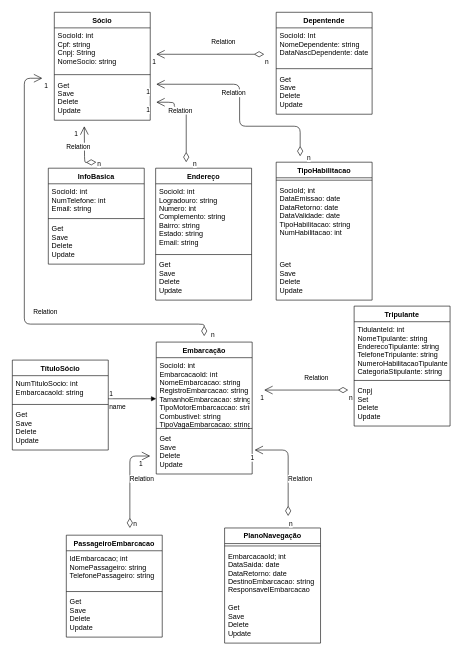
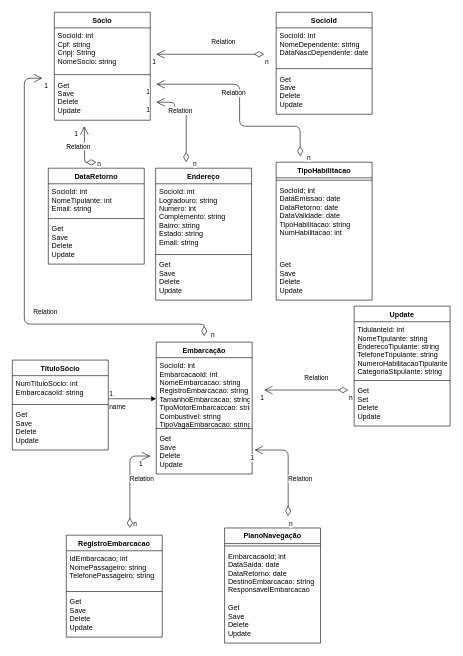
- <mxCell id="10" value="Depentende" style="swimlane;fontStyle=1;align=center;verticalAlign=top;childLayout=stackLayout;horizontal=1;startSize=26;horizontalStack=0;resizeParent=1;resizeParentMax=0;resizeLast=0;collapsible=1;marginBottom=0;" parent="1" vertex="1"><mxGeometry x="460" y="20" width="160" height="170" as="geometry" /></mxCell>
+ <mxCell id="10" value="SocioId" style="swimlane;fontStyle=1;align=center;verticalAlign=top;childLayout=stackLayout;horizontal=1;startSize=26;horizontalStack=0;resizeParent=1;resizeParentMax=0;resizeLast=0;collapsible=1;marginBottom=0;" parent="1" vertex="1"><mxGeometry x="460" y="20" width="160" height="170" as="geometry" /></mxCell>
- <mxCell id="39" value="InfoBasica" style="swimlane;fontStyle=1;align=center;verticalAlign=top;childLayout=stackLayout;horizontal=1;startSize=26;horizontalStack=0;resizeParent=1;resizeParentMax=0;resizeLast=0;collapsible=1;marginBottom=0;" parent="1" vertex="1"><mxGeometry x="80" y="280" width="160" height="160" as="geometry" /></mxCell>
+ <mxCell id="39" value="DataRetorno" style="swimlane;fontStyle=1;align=center;verticalAlign=top;childLayout=stackLayout;horizontal=1;startSize=26;horizontalStack=0;resizeParent=1;resizeParentMax=0;resizeLast=0;collapsible=1;marginBottom=0;" parent="1" vertex="1"><mxGeometry x="80" y="280" width="160" height="160" as="geometry" /></mxCell>
- <mxCell id="40" value="SocioId: int&#10;NumTelefone: int&#10;Email: string" style="text;strokeColor=none;fillColor=none;align=left;verticalAlign=top;spacingLeft=4;spacingRight=4;overflow=hidden;rotatable=0;points=[[0,0.5],[1,0.5]];portConstraint=eastwest;" parent="39" vertex="1"><mxGeometry y="26" width="160" height="54" as="geometry" /></mxCell>
+ <mxCell id="40" value="SocioId: int&#10;NomeTipulante: int&#10;Email: string" style="text;strokeColor=none;fillColor=none;align=left;verticalAlign=top;spacingLeft=4;spacingRight=4;overflow=hidden;rotatable=0;points=[[0,0.5],[1,0.5]];portConstraint=eastwest;" parent="39" vertex="1"><mxGeometry y="26" width="160" height="54" as="geometry" /></mxCell>
- <mxCell id="6" value="Tripulante" style="swimlane;fontStyle=1;align=center;verticalAlign=top;childLayout=stackLayout;horizontal=1;startSize=26;horizontalStack=0;resizeParent=1;resizeParentMax=0;resizeLast=0;collapsible=1;marginBottom=0;" parent="1" vertex="1"><mxGeometry x="590" y="510" width="160" height="200" as="geometry" /></mxCell>
+ <mxCell id="6" value="Update" style="swimlane;fontStyle=1;align=center;verticalAlign=top;childLayout=stackLayout;horizontal=1;startSize=26;horizontalStack=0;resizeParent=1;resizeParentMax=0;resizeLast=0;collapsible=1;marginBottom=0;" parent="1" vertex="1"><mxGeometry x="590" y="510" width="160" height="200" as="geometry" /></mxCell>
- <mxCell id="9" value="Cnpj&#10;Set&#10;Delete&#10;Update&#10;" style="text;strokeColor=none;fillColor=none;align=left;verticalAlign=top;spacingLeft=4;spacingRight=4;overflow=hidden;rotatable=0;points=[[0,0.5],[1,0.5]];portConstraint=eastwest;" parent="6" vertex="1"><mxGeometry y="128" width="160" height="72" as="geometry" /></mxCell>
+ <mxCell id="9" value="Get&#10;Set&#10;Delete&#10;Update&#10;" style="text;strokeColor=none;fillColor=none;align=left;verticalAlign=top;spacingLeft=4;spacingRight=4;overflow=hidden;rotatable=0;points=[[0,0.5],[1,0.5]];portConstraint=eastwest;" parent="6" vertex="1"><mxGeometry y="128" width="160" height="72" as="geometry" /></mxCell>
- <mxCell id="26" value="PassageiroEmbarcacao" style="swimlane;fontStyle=1;align=center;verticalAlign=top;childLayout=stackLayout;horizontal=1;startSize=26;horizontalStack=0;resizeParent=1;resizeParentMax=0;resizeLast=0;collapsible=1;marginBottom=0;" parent="1" vertex="1"><mxGeometry x="110" y="892" width="160" height="170" as="geometry" /></mxCell>
+ <mxCell id="26" value="RegistroEmbarcacao" style="swimlane;fontStyle=1;align=center;verticalAlign=top;childLayout=stackLayout;horizontal=1;startSize=26;horizontalStack=0;resizeParent=1;resizeParentMax=0;resizeLast=0;collapsible=1;marginBottom=0;" parent="1" vertex="1"><mxGeometry x="110" y="892" width="160" height="170" as="geometry" /></mxCell>
